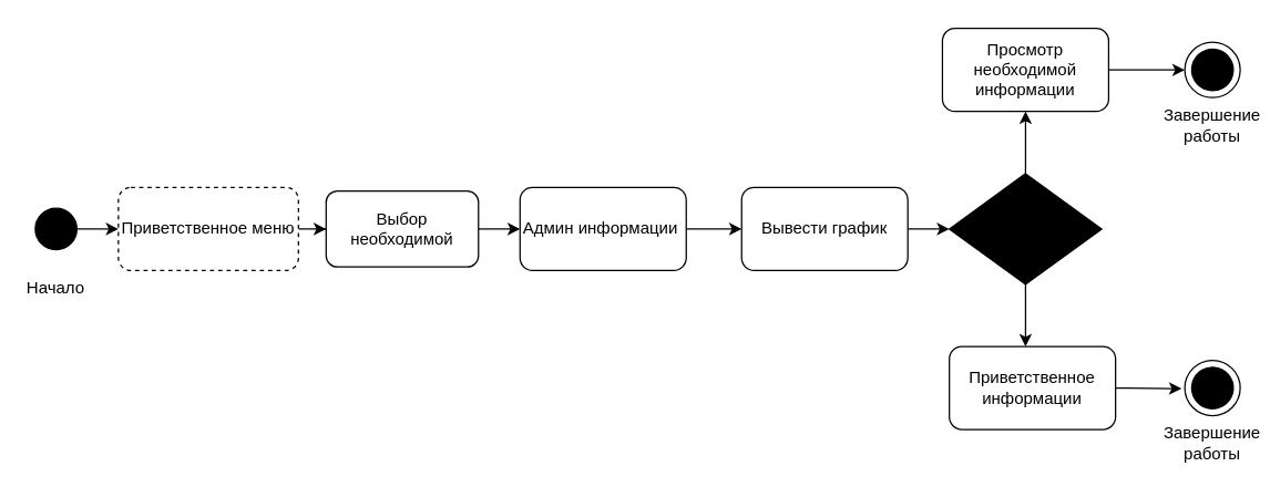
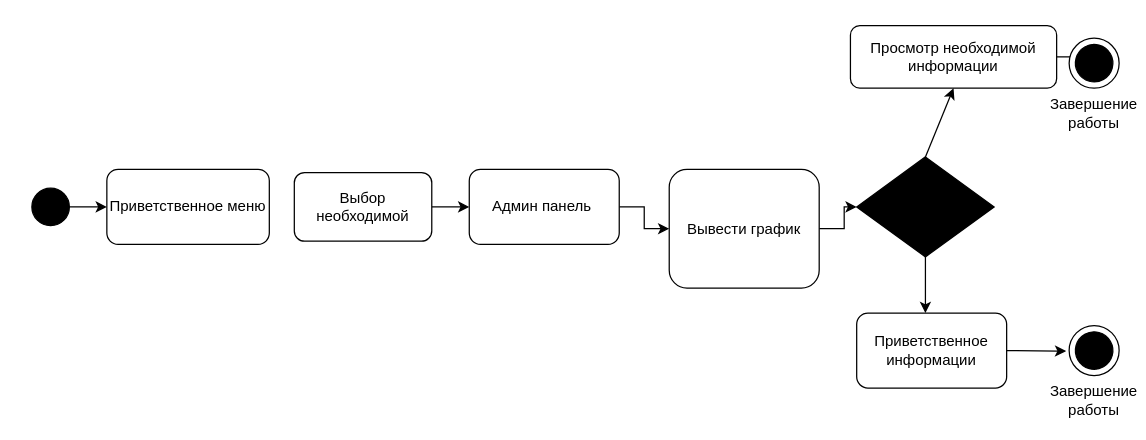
- <mxCell id="17" value="Просмотр необходимой информации" style="rounded=1;whiteSpace=wrap;html=1;" parent="1" vertex="1"><mxGeometry x="680" y="20" width="120" height="60" as="geometry" /></mxCell>
+ <mxCell id="17" value="Просмотр необходимой информации" style="rounded=1;whiteSpace=wrap;html=1;" parent="1" vertex="1"><mxGeometry x="680" y="20" width="165" height="50" as="geometry" /></mxCell>
- <mxCell id="3" value="Приветственное меню" style="rounded=1;whiteSpace=wrap;html=1;dashed=1;" parent="1" vertex="1"><mxGeometry x="85" y="135" width="130" height="60" as="geometry" /></mxCell>
+ <mxCell id="3" value="Приветственное меню" style="rounded=1;whiteSpace=wrap;html=1;" parent="1" vertex="1"><mxGeometry x="85" y="135" width="130" height="60" as="geometry" /></mxCell>
- <mxCell id="2" style="edgeStyle=orthogonalEdgeStyle;rounded=0;orthogonalLoop=1;jettySize=auto;html=1;entryX=0;entryY=0.5;entryDx=0;entryDy=0;" parent="1" source="3" target="12" edge="1"><mxGeometry relative="1" as="geometry" /></mxCell>
- <mxCell id="7" value="Админ информации&amp;nbsp;" style="rounded=1;whiteSpace=wrap;html=1;fillColor=#FFFFFF;" parent="1" vertex="1"><mxGeometry x="375" y="135" width="120" height="60" as="geometry" /></mxCell>
+ <mxCell id="7" value="Админ панель&amp;nbsp;" style="rounded=1;whiteSpace=wrap;html=1;fillColor=#FFFFFF;" parent="1" vertex="1"><mxGeometry x="375" y="135" width="120" height="60" as="geometry" /></mxCell>
- <mxCell id="15" value="Вывести график" style="rounded=1;whiteSpace=wrap;html=1;" parent="1" vertex="1"><mxGeometry x="535" y="135" width="120" height="60" as="geometry" /></mxCell>
+ <mxCell id="15" value="Вывести график" style="rounded=1;whiteSpace=wrap;html=1;" parent="1" vertex="1"><mxGeometry x="535" y="135" width="120" height="95" as="geometry" /></mxCell>
- <mxCell id="10" value="Начало" style="text;html=1;strokeColor=none;fillColor=none;align=center;verticalAlign=middle;whiteSpace=wrap;rounded=0;" parent="1" vertex="1"><mxGeometry x="20" y="197.5" width="40" height="20" as="geometry" /></mxCell>
